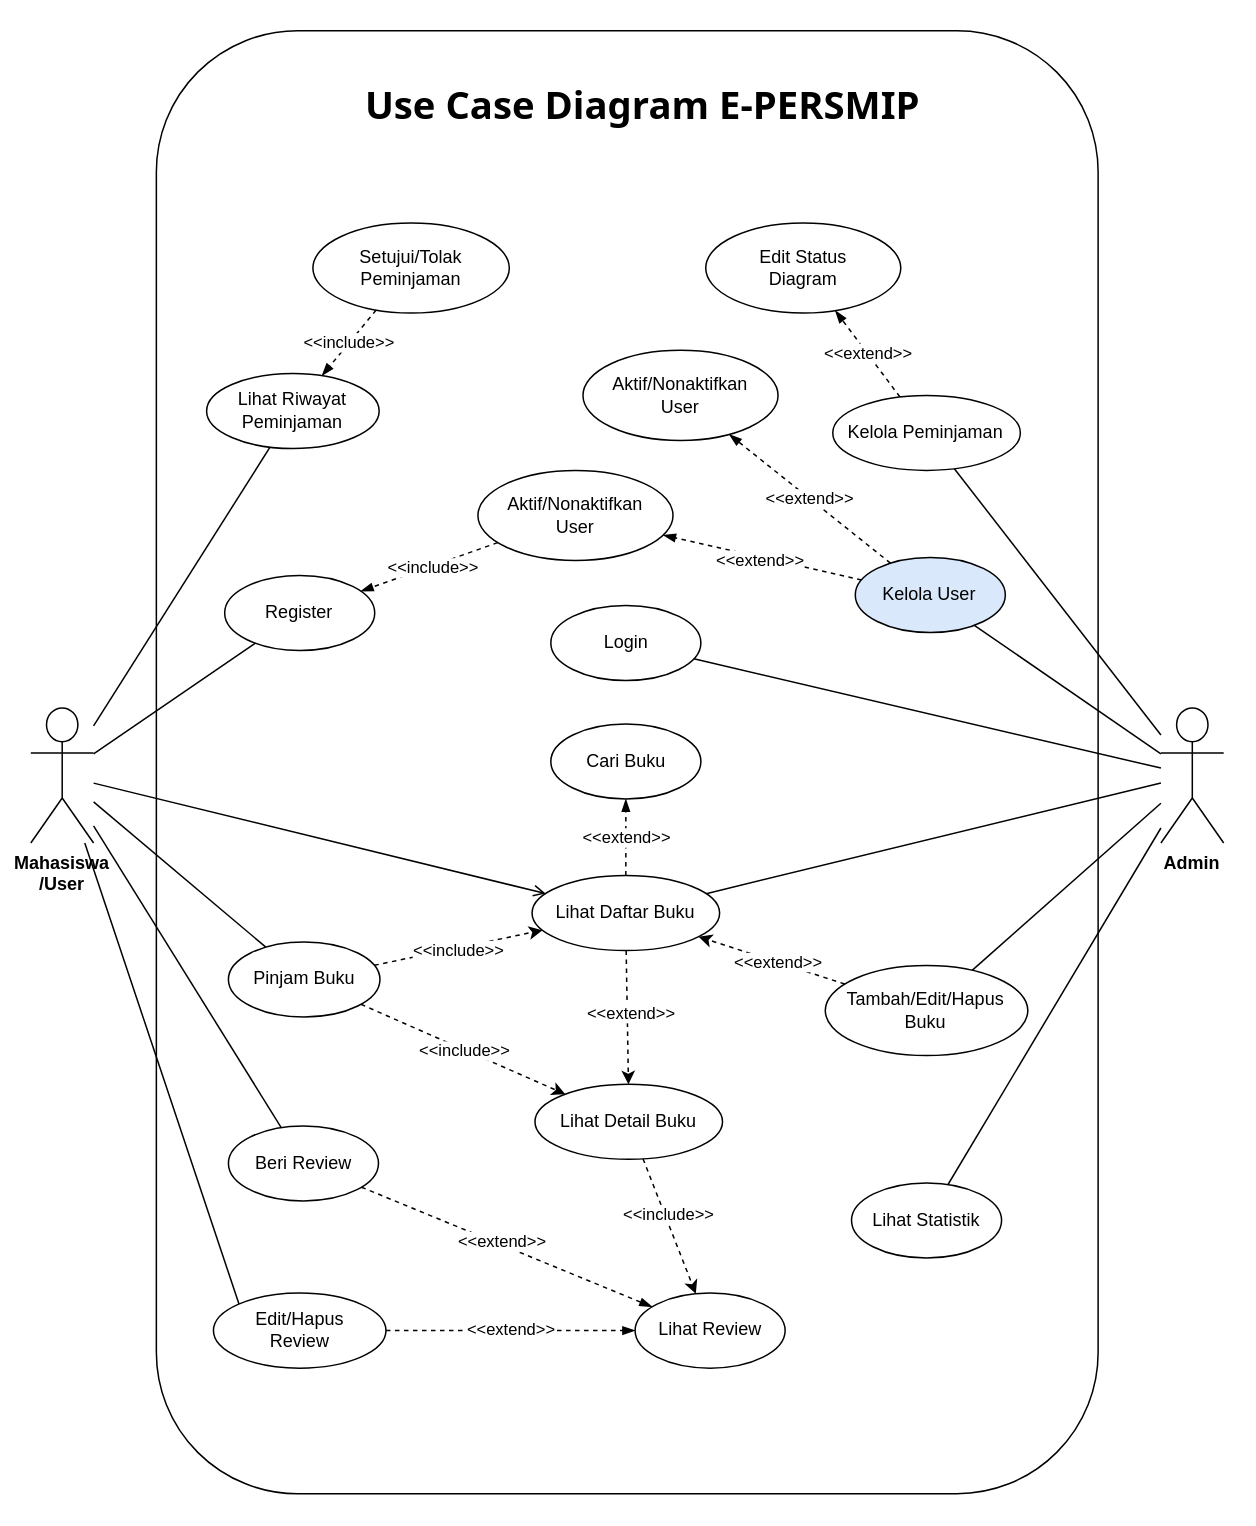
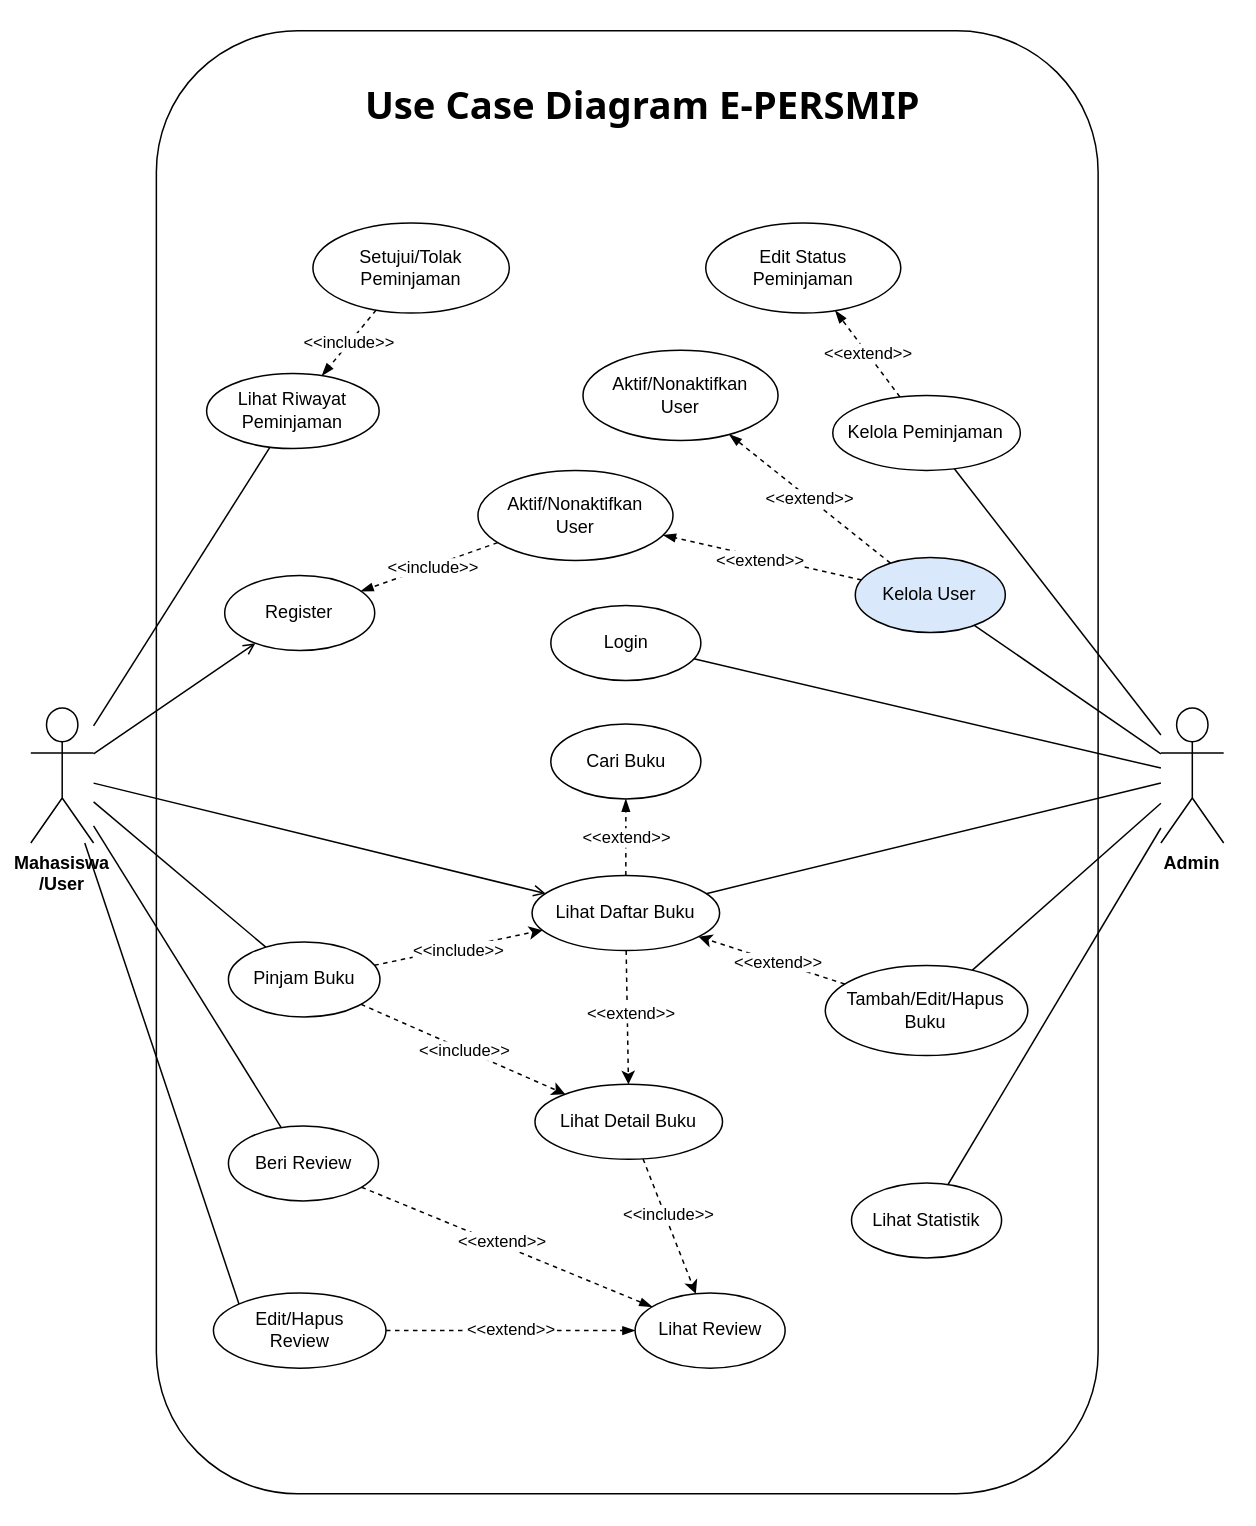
- <mxCell id="12" value="Edit Status &lt;br&gt;Diagram" style="ellipse;whiteSpace=wrap;html=1;" vertex="1" parent="1"><mxGeometry x="469.803" y="148.143" width="130" height="60" as="geometry" /></mxCell>
+ <mxCell id="12" value="Edit Status &lt;br&gt;Peminjaman" style="ellipse;whiteSpace=wrap;html=1;" vertex="1" parent="1"><mxGeometry x="469.803" y="148.143" width="130" height="60" as="geometry" /></mxCell>
- <mxCell id="36" style="endArrow=none;html=1;" edge="1" parent="1" source="5" target="15"><mxGeometry relative="1" as="geometry" /></mxCell>
+ <mxCell id="36" style="endArrow=open;html=1;" edge="1" parent="1" source="5" target="15"><mxGeometry relative="1" as="geometry" /></mxCell>
